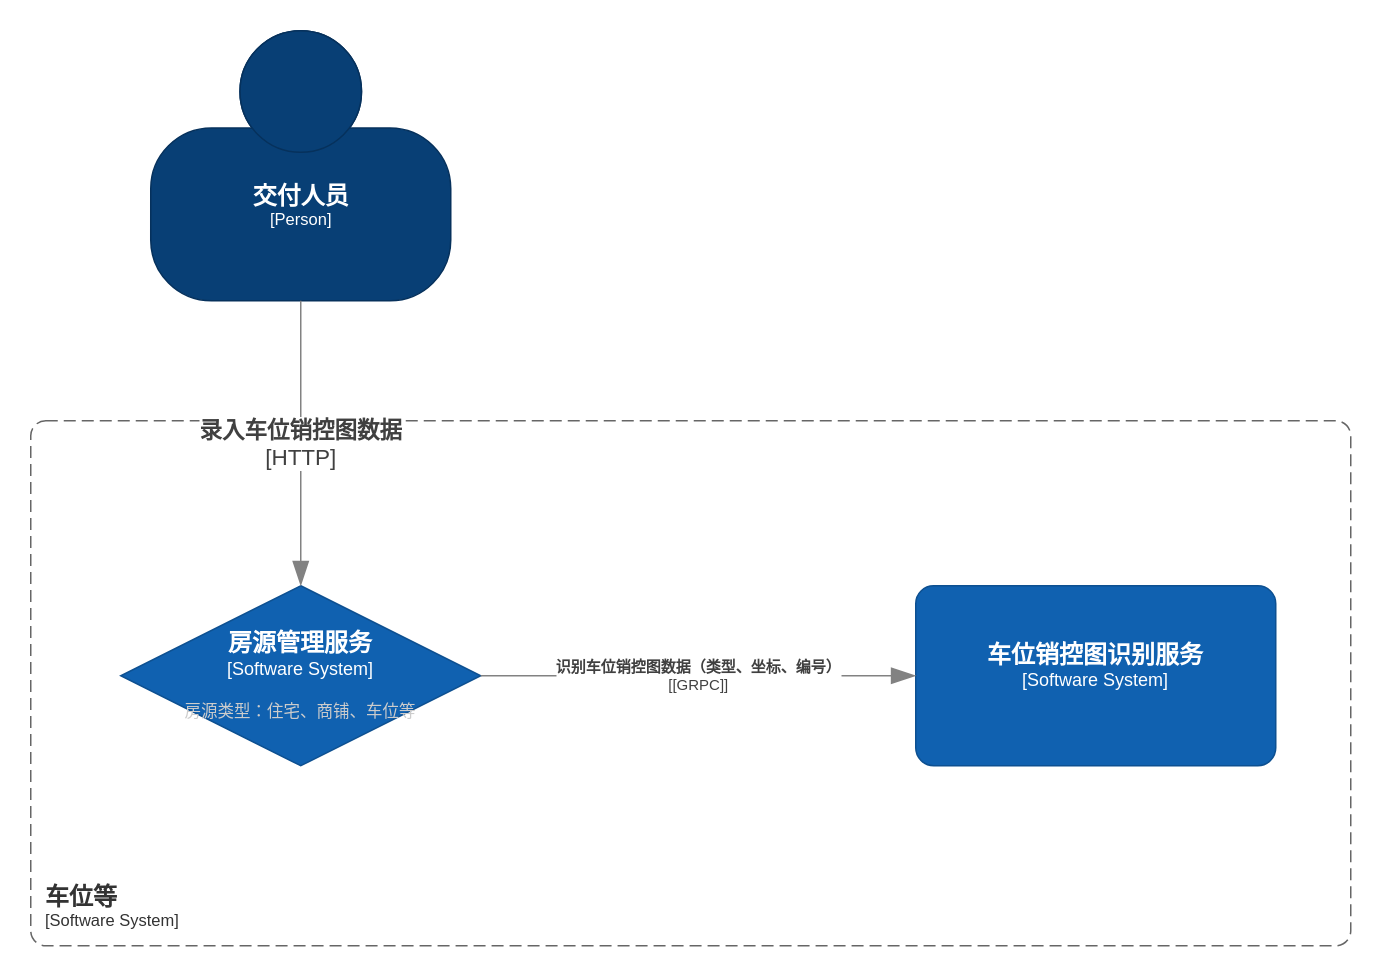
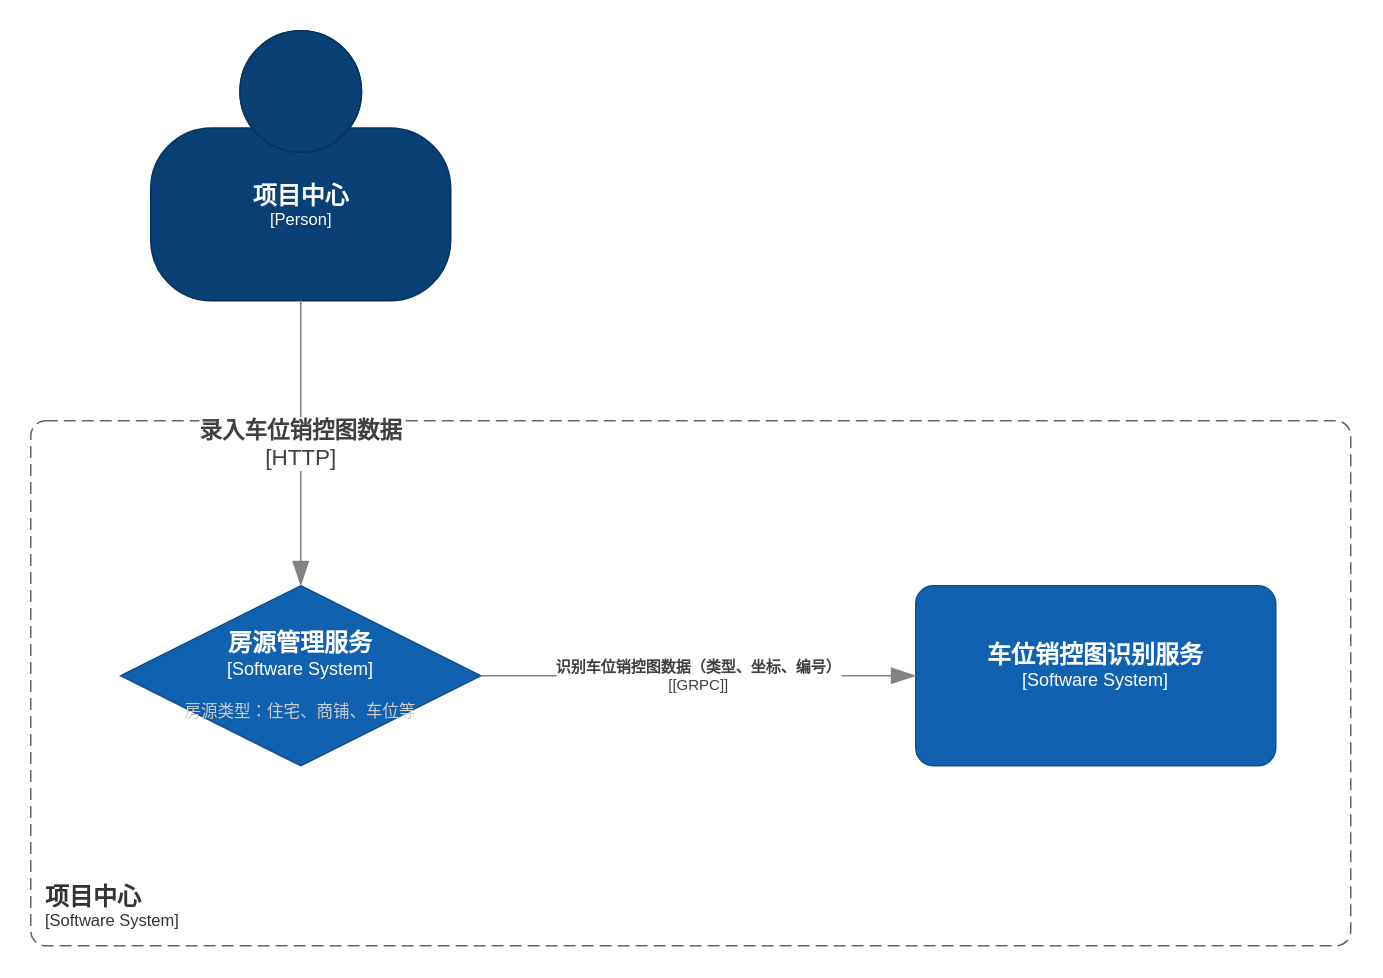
- <mxCell id="2" value="&lt;font style=&quot;font-size: 16px&quot;&gt;&lt;b&gt;交付人员&lt;/b&gt;&lt;/font&gt;&lt;div&gt;[Person]&lt;/div&gt;&lt;br&gt;&lt;div&gt;&lt;font style=&quot;font-size: 11px&quot;&gt;&lt;font color=&quot;#cccccc&quot;&gt;&lt;/font&gt;&lt;/div&gt;" style="html=1;fontSize=11;dashed=0;whitespace=wrap;fillColor=#083F75;strokeColor=#06315C;fontColor=#ffffff;shape=mxgraph.c4.person2;align=center;metaEdit=1;points=[[0.5,0,0],[1,0.5,0],[1,0.75,0],[0.75,1,0],[0.5,1,0],[0.25,1,0],[0,0.75,0],[0,0.5,0]];resizable=0;" vertex="1" parent="1"><mxGeometry x="100" y="20" width="200" height="180" as="geometry" /></mxCell>
+ <mxCell id="2" value="&lt;font style=&quot;font-size: 16px&quot;&gt;&lt;b&gt;项目中心&lt;/b&gt;&lt;/font&gt;&lt;div&gt;[Person]&lt;/div&gt;&lt;br&gt;&lt;div&gt;&lt;font style=&quot;font-size: 11px&quot;&gt;&lt;font color=&quot;#cccccc&quot;&gt;&lt;/font&gt;&lt;/div&gt;" style="html=1;fontSize=11;dashed=0;whitespace=wrap;fillColor=#083F75;strokeColor=#06315C;fontColor=#ffffff;shape=mxgraph.c4.person2;align=center;metaEdit=1;points=[[0.5,0,0],[1,0.5,0],[1,0.75,0],[0.75,1,0],[0.5,1,0],[0.25,1,0],[0,0.75,0],[0,0.5,0]];resizable=0;" vertex="1" parent="1"><mxGeometry x="100" y="20" width="200" height="180" as="geometry" /></mxCell>
- <mxCell id="4" value="&lt;font style=&quot;font-size: 16px&quot;&gt;&lt;b&gt;&lt;div style=&quot;text-align: left&quot;&gt;车位等&lt;/div&gt;&lt;/b&gt;&lt;/font&gt;&lt;div style=&quot;text-align: left&quot;&gt;[Software System]&lt;/div&gt;" style="rounded=1;fontSize=11;whiteSpace=wrap;html=1;dashed=1;arcSize=20;fillColor=none;strokeColor=#666666;fontColor=#333333;labelBackgroundColor=none;align=left;verticalAlign=bottom;labelBorderColor=none;spacingTop=0;spacing=10;dashPattern=8 4;metaEdit=1;rotatable=0;perimeter=rectanglePerimeter;noLabel=0;labelPadding=0;allowArrows=0;connectable=0;expand=0;recursiveResize=0;editable=1;pointerEvents=0;absoluteArcSize=1;points=[[0.25,0,0],[0.5,0,0],[0.75,0,0],[1,0.25,0],[1,0.5,0],[1,0.75,0],[0.75,1,0],[0.5,1,0],[0.25,1,0],[0,0.75,0],[0,0.5,0],[0,0.25,0]];" vertex="1" parent="1"><mxGeometry x="20" y="280" width="880" height="350" as="geometry" /></mxCell>
+ <mxCell id="4" value="&lt;font style=&quot;font-size: 16px&quot;&gt;&lt;b&gt;&lt;div style=&quot;text-align: left&quot;&gt;项目中心&lt;/div&gt;&lt;/b&gt;&lt;/font&gt;&lt;div style=&quot;text-align: left&quot;&gt;[Software System]&lt;/div&gt;" style="rounded=1;fontSize=11;whiteSpace=wrap;html=1;dashed=1;arcSize=20;fillColor=none;strokeColor=#666666;fontColor=#333333;labelBackgroundColor=none;align=left;verticalAlign=bottom;labelBorderColor=none;spacingTop=0;spacing=10;dashPattern=8 4;metaEdit=1;rotatable=0;perimeter=rectanglePerimeter;noLabel=0;labelPadding=0;allowArrows=0;connectable=0;expand=0;recursiveResize=0;editable=1;pointerEvents=0;absoluteArcSize=1;points=[[0.25,0,0],[0.5,0,0],[0.75,0,0],[1,0.25,0],[1,0.5,0],[1,0.75,0],[0.75,1,0],[0.5,1,0],[0.25,1,0],[0,0.75,0],[0,0.5,0],[0,0.25,0]];" vertex="1" parent="1"><mxGeometry x="20" y="280" width="880" height="350" as="geometry" /></mxCell>
